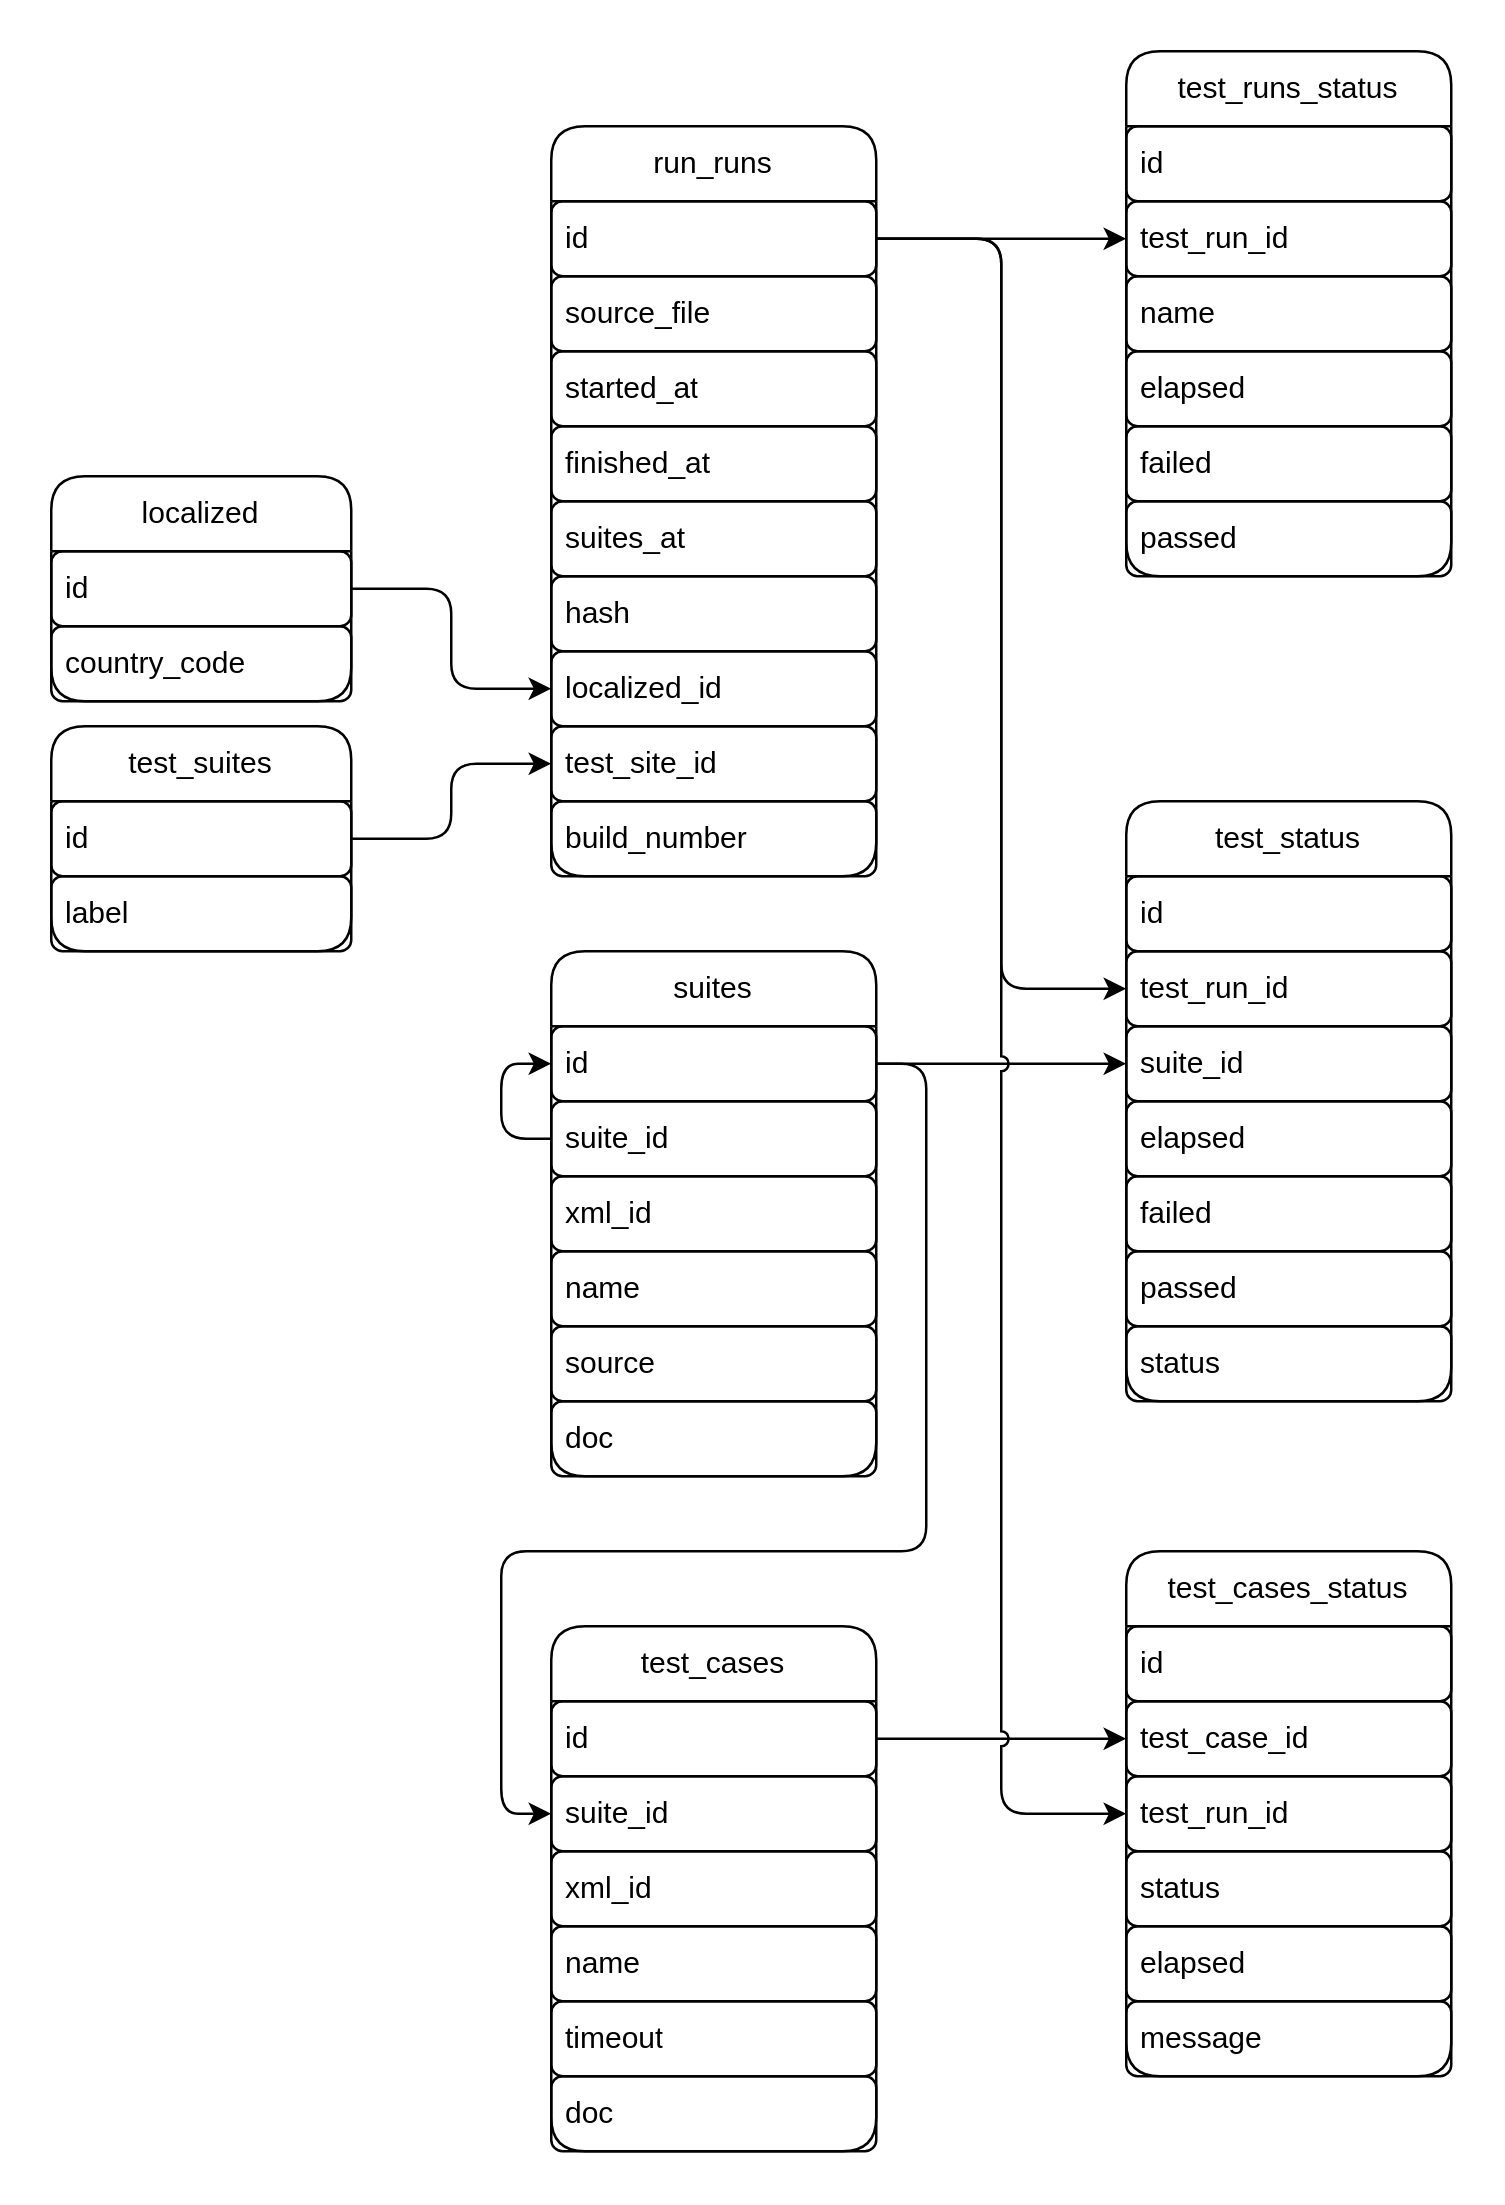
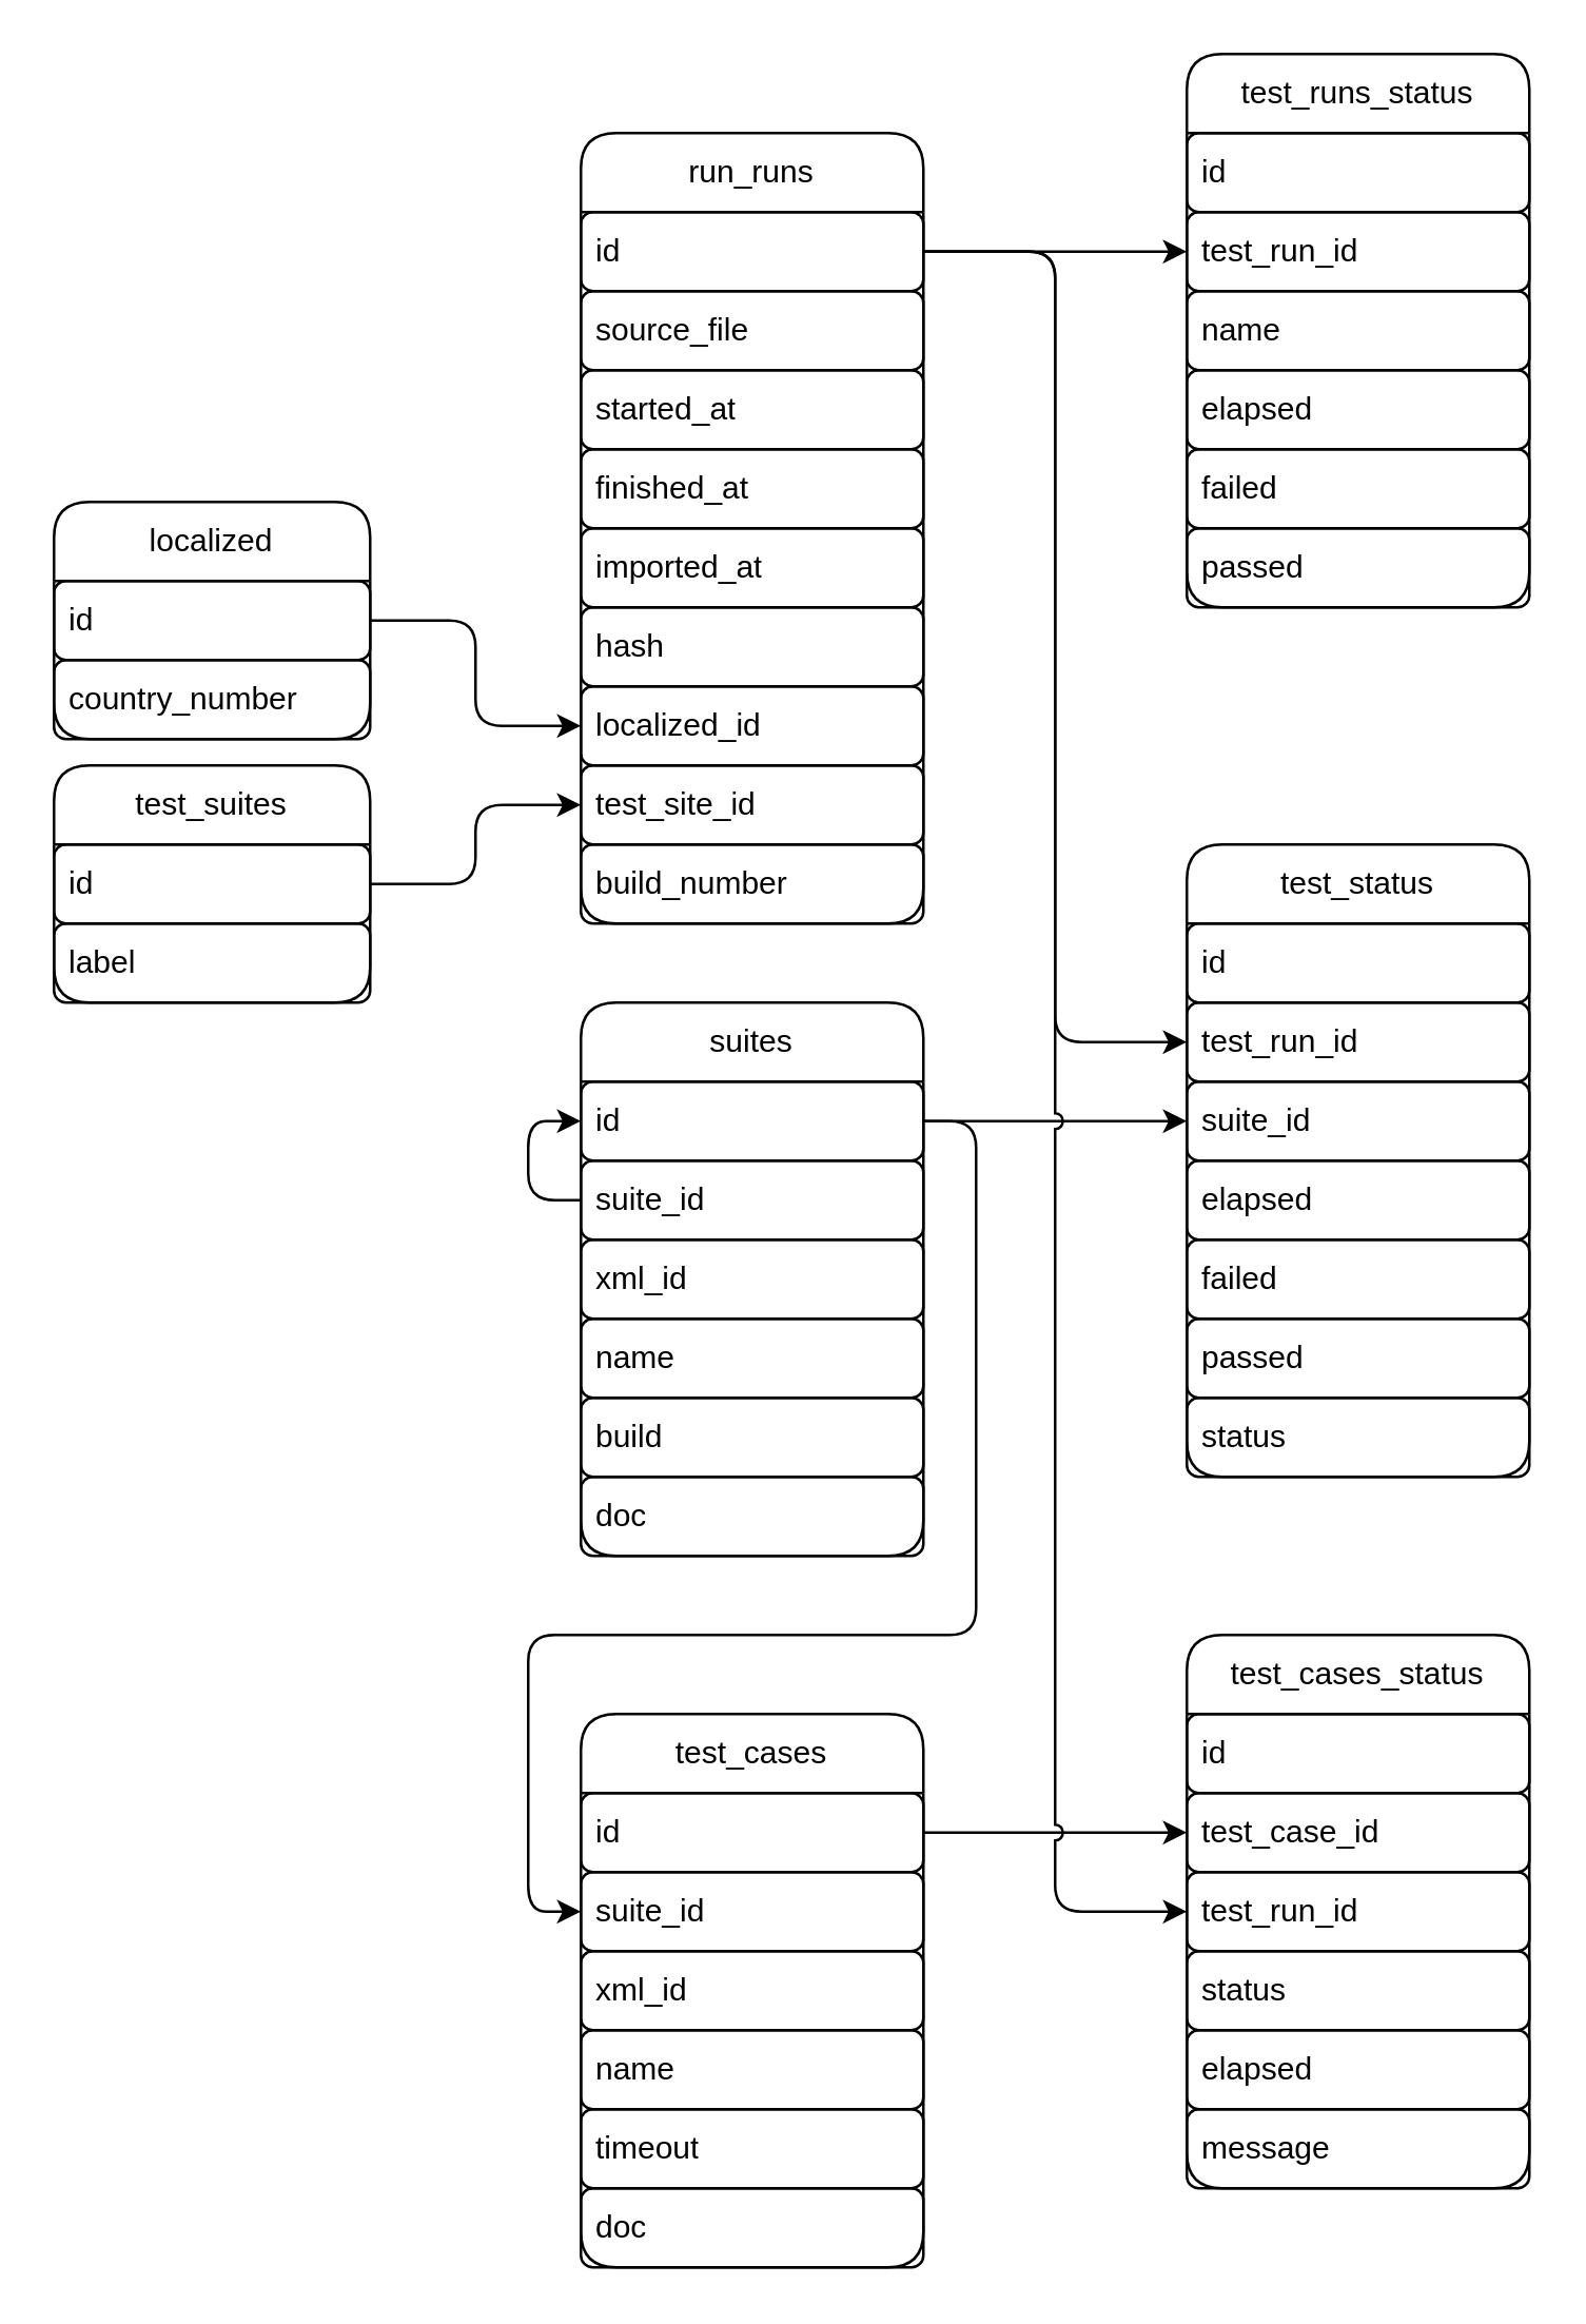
- <mxCell id="7" value="suites_at" style="text;strokeColor=default;fillColor=none;align=left;verticalAlign=middle;spacingLeft=4;spacingRight=4;overflow=hidden;points=[[0,0.5],[1,0.5]];portConstraint=eastwest;rotatable=0;whiteSpace=wrap;html=1;rounded=1;" vertex="1" parent="2"><mxGeometry y="150" width="130" height="30" as="geometry" /></mxCell>
+ <mxCell id="7" value="imported_at" style="text;strokeColor=default;fillColor=none;align=left;verticalAlign=middle;spacingLeft=4;spacingRight=4;overflow=hidden;points=[[0,0.5],[1,0.5]];portConstraint=eastwest;rotatable=0;whiteSpace=wrap;html=1;rounded=1;" vertex="1" parent="2"><mxGeometry y="150" width="130" height="30" as="geometry" /></mxCell>
- <mxCell id="14" value="country_code" style="text;strokeColor=default;fillColor=none;align=left;verticalAlign=middle;spacingLeft=4;spacingRight=4;overflow=hidden;points=[[0,0.5],[1,0.5]];portConstraint=eastwest;rotatable=0;whiteSpace=wrap;html=1;rounded=1;" vertex="1" parent="12"><mxGeometry y="60" width="120" height="30" as="geometry" /></mxCell>
+ <mxCell id="14" value="country_number" style="text;strokeColor=default;fillColor=none;align=left;verticalAlign=middle;spacingLeft=4;spacingRight=4;overflow=hidden;points=[[0,0.5],[1,0.5]];portConstraint=eastwest;rotatable=0;whiteSpace=wrap;html=1;rounded=1;" vertex="1" parent="12"><mxGeometry y="60" width="120" height="30" as="geometry" /></mxCell>
- <mxCell id="33" value="source" style="text;strokeColor=default;fillColor=none;align=left;verticalAlign=middle;spacingLeft=4;spacingRight=4;overflow=hidden;points=[[0,0.5],[1,0.5]];portConstraint=eastwest;rotatable=0;whiteSpace=wrap;html=1;rounded=1;" vertex="1" parent="27"><mxGeometry y="150" width="130" height="30" as="geometry" /></mxCell>
+ <mxCell id="33" value="build" style="text;strokeColor=default;fillColor=none;align=left;verticalAlign=middle;spacingLeft=4;spacingRight=4;overflow=hidden;points=[[0,0.5],[1,0.5]];portConstraint=eastwest;rotatable=0;whiteSpace=wrap;html=1;rounded=1;" vertex="1" parent="27"><mxGeometry y="150" width="130" height="30" as="geometry" /></mxCell>
